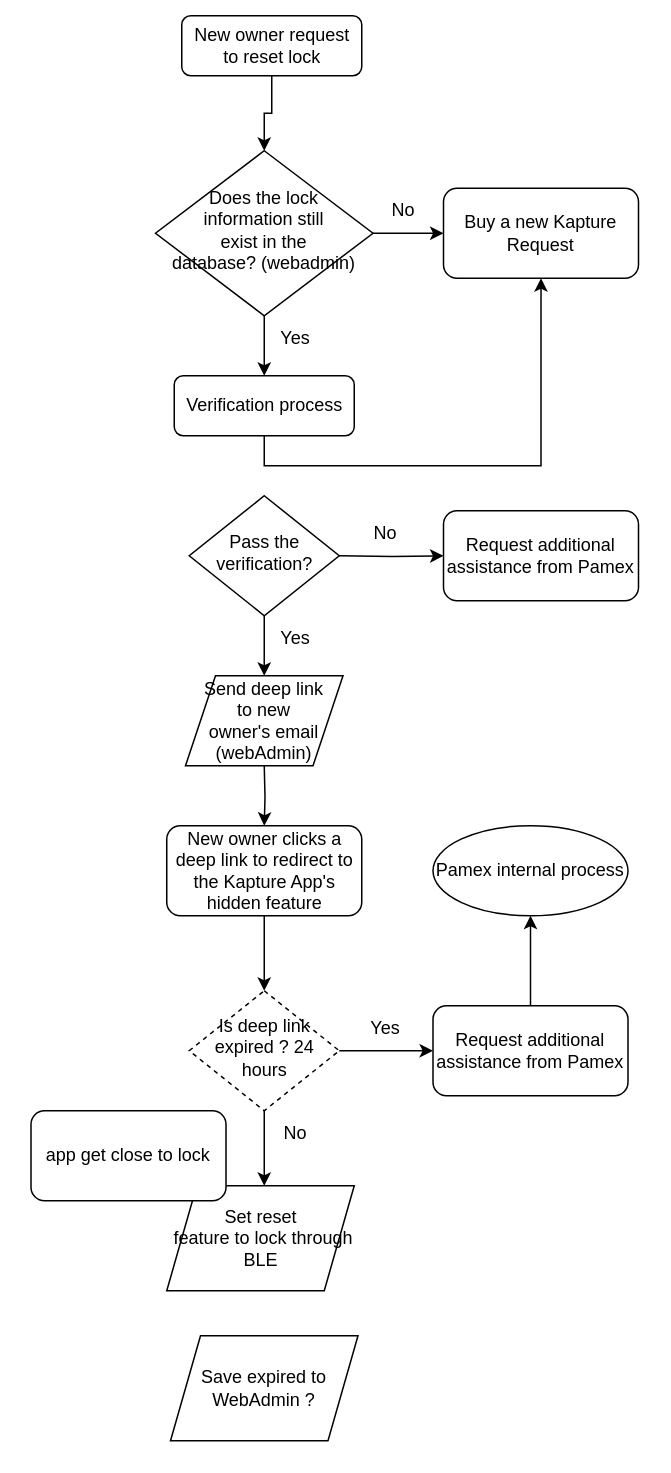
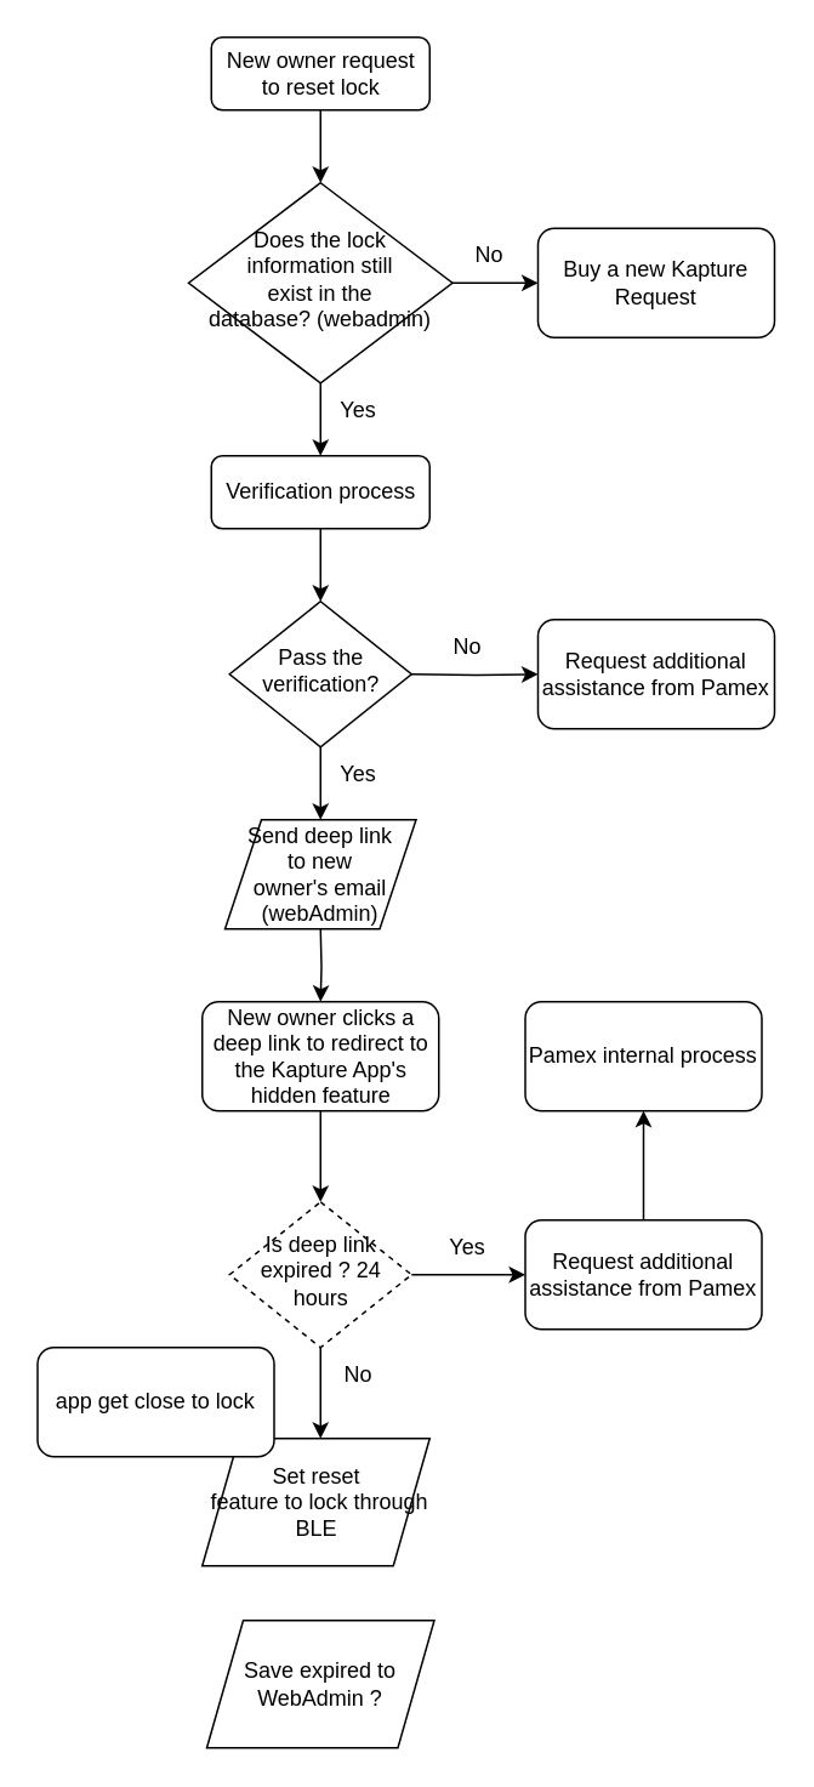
- <mxCell id="3" value="New owner request &lt;br&gt;to reset lock" style="rounded=1;whiteSpace=wrap;html=1;fontSize=12;glass=0;strokeWidth=1;shadow=0;" parent="1" vertex="1"><mxGeometry x="120.5" y="10" width="120" height="40" as="geometry" /></mxCell>
+ <mxCell id="3" value="New owner request &lt;br&gt;to reset lock" style="rounded=1;whiteSpace=wrap;html=1;fontSize=12;glass=0;strokeWidth=1;shadow=0;" parent="1" vertex="1"><mxGeometry x="115.5" y="20" width="120" height="40" as="geometry" /></mxCell>
- <mxCell id="4" style="edgeStyle=orthogonalEdgeStyle;rounded=0;orthogonalLoop=1;jettySize=auto;html=1;exitX=0.5;exitY=1;exitDx=0;exitDy=0;" parent="1" source="5" target="25" edge="1"><mxGeometry relative="1" as="geometry" /></mxCell>
+ <mxCell id="4" style="edgeStyle=orthogonalEdgeStyle;rounded=0;orthogonalLoop=1;jettySize=auto;html=1;exitX=0.5;exitY=1;exitDx=0;exitDy=0;entryX=0.5;entryY=0;entryDx=0;entryDy=0;" parent="1" source="5" target="7" edge="1"><mxGeometry relative="1" as="geometry" /></mxCell>
- <mxCell id="30" value="Pamex internal process" style="ellipse;whiteSpace=wrap;html=1;fontSize=12;glass=0;strokeWidth=1;shadow=0;" parent="1" vertex="1"><mxGeometry x="288" y="550" width="130" height="60" as="geometry" /></mxCell>
+ <mxCell id="30" value="Pamex internal process" style="rounded=1;whiteSpace=wrap;html=1;fontSize=12;glass=0;strokeWidth=1;shadow=0;" parent="1" vertex="1"><mxGeometry x="288" y="550" width="130" height="60" as="geometry" /></mxCell>
